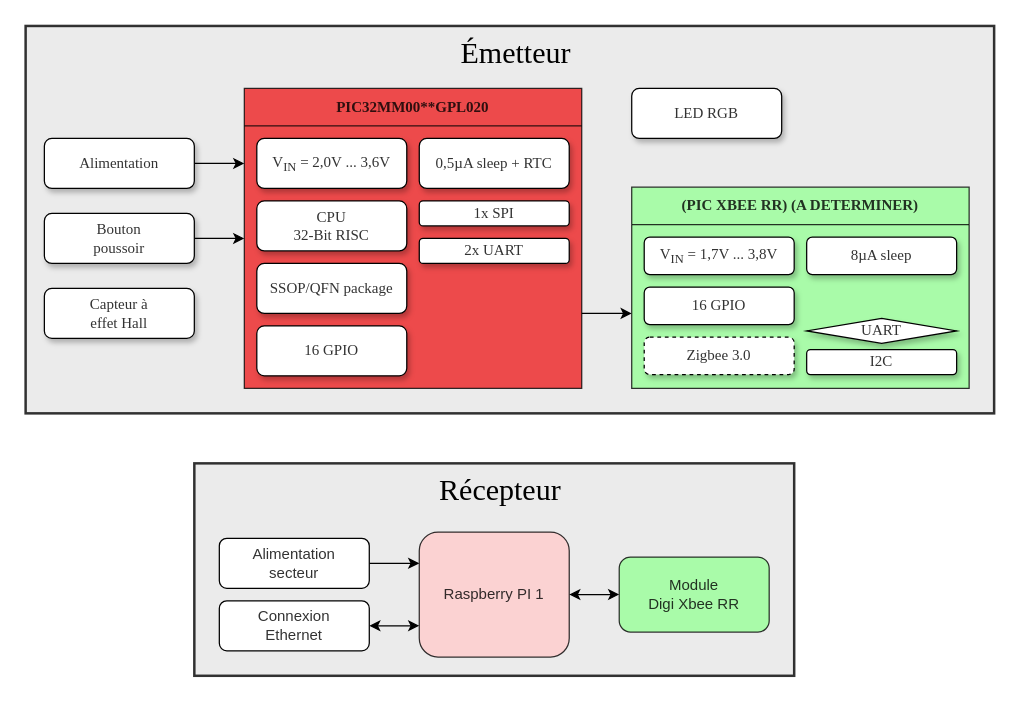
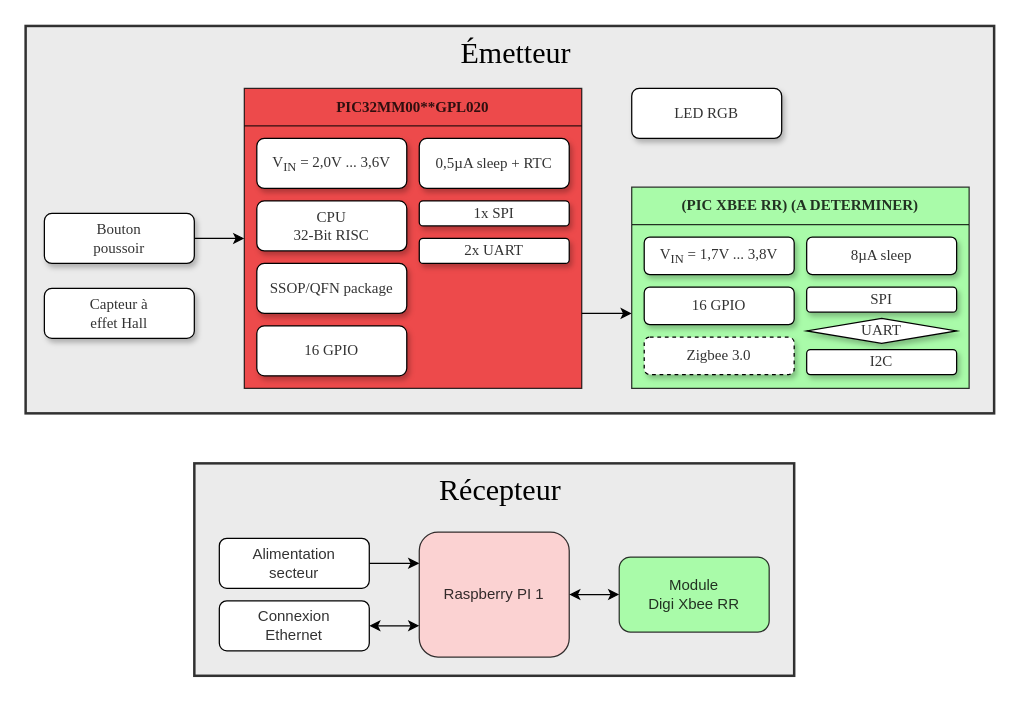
- <mxCell id="12" value="Alimentation" style="rounded=1;whiteSpace=wrap;html=1;fontFamily=Bahnshrift;shadow=1;textOpacity=80;" vertex="1" parent="1"><mxGeometry x="35" y="110" width="120" height="40" as="geometry" /></mxCell>
- <mxCell id="11" style="edgeStyle=orthogonalEdgeStyle;rounded=0;orthogonalLoop=1;jettySize=auto;html=1;exitX=1;exitY=0.5;exitDx=0;exitDy=0;entryX=0;entryY=0.25;entryDx=0;entryDy=0;fontFamily=Bahnshrift;fontSize=14;startArrow=none;startFill=0;textOpacity=80;" edge="1" parent="1" source="12" target="17"><mxGeometry relative="1" as="geometry" /></mxCell>
+ <mxCell id="29" value="SPI" style="rounded=1;whiteSpace=wrap;html=1;fontFamily=Bahnshrift;shadow=1;textOpacity=80;" vertex="1" parent="26"><mxGeometry x="140" y="80" width="120" height="20" as="geometry" /></mxCell>
